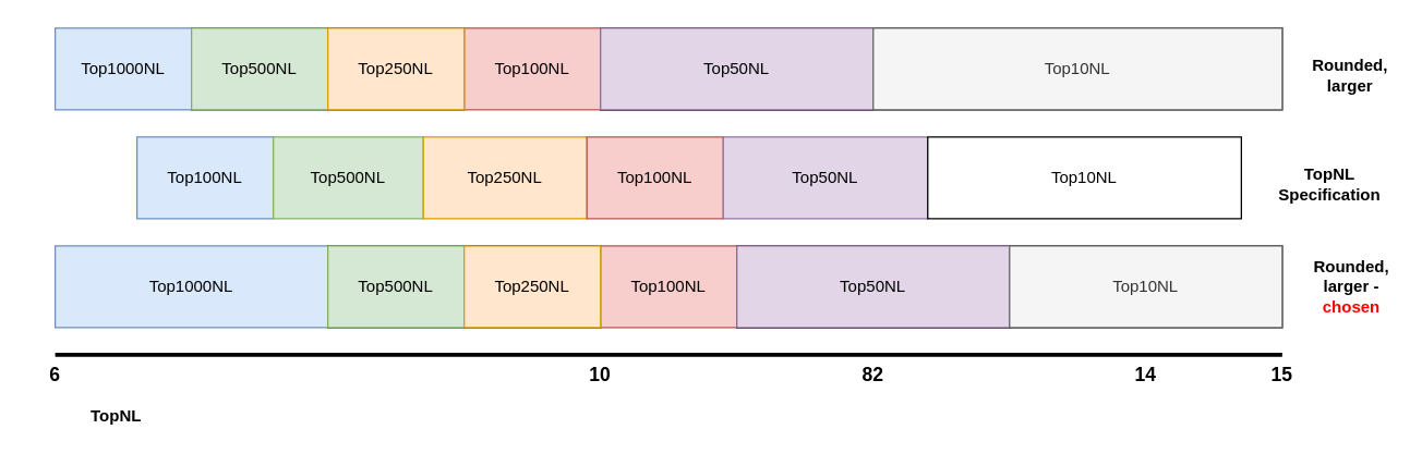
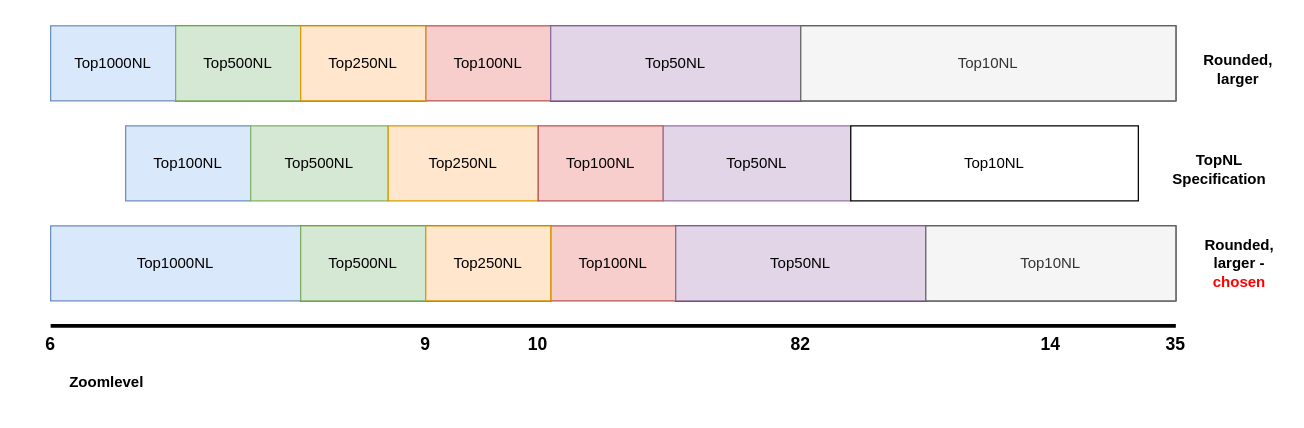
+ <mxCell id="4" value="9" style="text;html=1;strokeColor=none;fillColor=none;align=center;verticalAlign=middle;whiteSpace=wrap;rounded=0;fontSize=14;fontStyle=1" parent="1" vertex="1"><mxGeometry x="320" y="260" width="40" height="30" as="geometry" /></mxCell>
- <mxCell id="5" value="10" style="text;html=1;strokeColor=none;fillColor=none;align=center;verticalAlign=middle;whiteSpace=wrap;rounded=0;fontSize=14;fontStyle=1" parent="1" vertex="1"><mxGeometry x="420" y="260" width="40" height="30" as="geometry" /></mxCell>
+ <mxCell id="5" value="10" style="text;html=1;strokeColor=none;fillColor=none;align=center;verticalAlign=middle;whiteSpace=wrap;rounded=0;fontSize=14;fontStyle=1" parent="1" vertex="1"><mxGeometry x="410" y="260" width="40" height="30" as="geometry" /></mxCell>
- <mxCell id="8" value="15" style="text;html=1;strokeColor=none;fillColor=none;align=center;verticalAlign=middle;whiteSpace=wrap;rounded=0;fontSize=14;fontStyle=1" parent="1" vertex="1"><mxGeometry x="920" y="260" width="40" height="30" as="geometry" /></mxCell>
+ <mxCell id="8" value="35" style="text;html=1;strokeColor=none;fillColor=none;align=center;verticalAlign=middle;whiteSpace=wrap;rounded=0;fontSize=14;fontStyle=1" parent="1" vertex="1"><mxGeometry x="920" y="260" width="40" height="30" as="geometry" /></mxCell>
- <mxCell id="40" value="TopNL" style="text;html=1;strokeColor=none;fillColor=none;align=center;verticalAlign=middle;whiteSpace=wrap;rounded=0;fontStyle=1" parent="1" vertex="1"><mxGeometry x="40" y="290" width="90" height="30" as="geometry" /></mxCell>
+ <mxCell id="40" value="Zoomlevel" style="text;html=1;strokeColor=none;fillColor=none;align=center;verticalAlign=middle;whiteSpace=wrap;rounded=0;fontStyle=1" parent="1" vertex="1"><mxGeometry x="40" y="290" width="90" height="30" as="geometry" /></mxCell>
